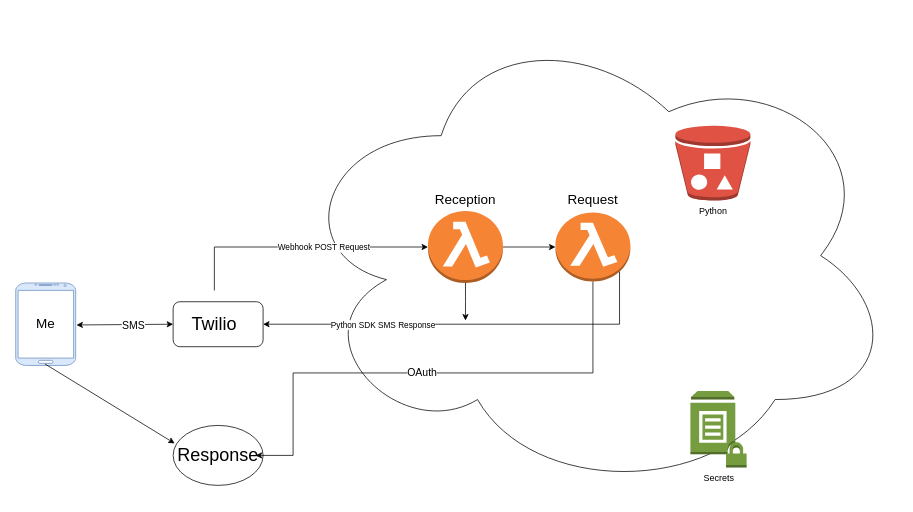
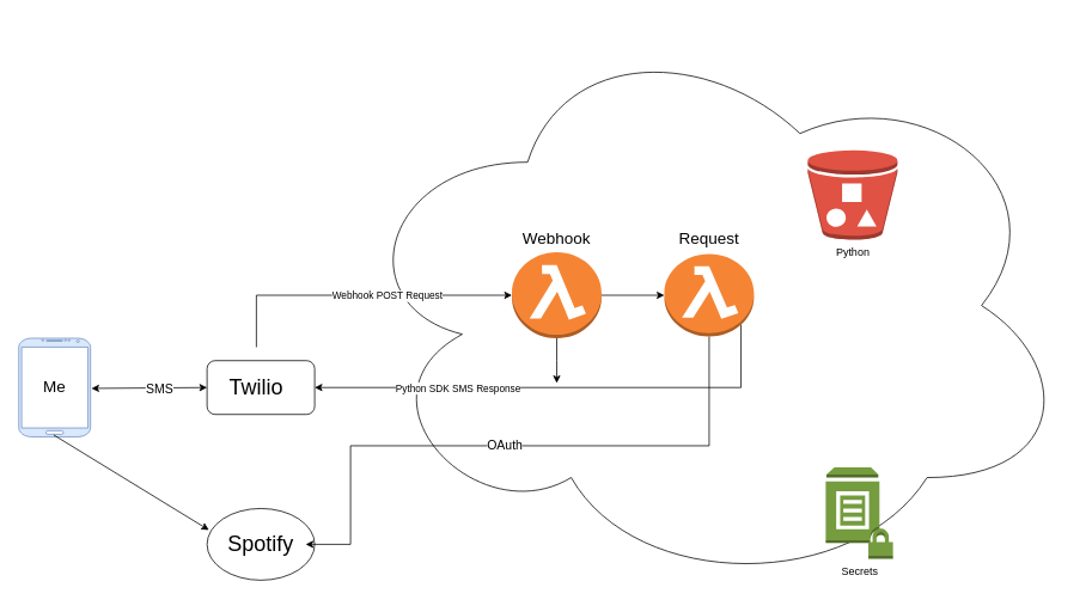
- <mxCell id="23" value="&lt;font style=&quot;font-size: 18px;&quot;&gt;Reception&lt;/font&gt;" style="text;strokeColor=none;align=center;fillColor=none;html=1;verticalAlign=middle;whiteSpace=wrap;rounded=0;" vertex="1" parent="1"><mxGeometry x="590" y="251" width="60" height="30" as="geometry" /></mxCell>
+ <mxCell id="23" value="&lt;font style=&quot;font-size: 18px;&quot;&gt;Webhook&lt;/font&gt;" style="text;strokeColor=none;align=center;fillColor=none;html=1;verticalAlign=middle;whiteSpace=wrap;rounded=0;" vertex="1" parent="1"><mxGeometry x="590" y="251" width="60" height="30" as="geometry" /></mxCell>
- <mxCell id="14" value="&lt;font style=&quot;font-size: 24px;&quot;&gt;Response&lt;/font&gt;" style="text;strokeColor=none;align=center;fillColor=none;html=1;verticalAlign=middle;whiteSpace=wrap;rounded=0;" vertex="1" parent="12"><mxGeometry x="10" y="5" width="100" height="70" as="geometry" /></mxCell>
+ <mxCell id="14" value="&lt;font style=&quot;font-size: 24px;&quot;&gt;Spotify&lt;/font&gt;" style="text;strokeColor=none;align=center;fillColor=none;html=1;verticalAlign=middle;whiteSpace=wrap;rounded=0;" vertex="1" parent="12"><mxGeometry x="10" y="5" width="100" height="70" as="geometry" /></mxCell>
